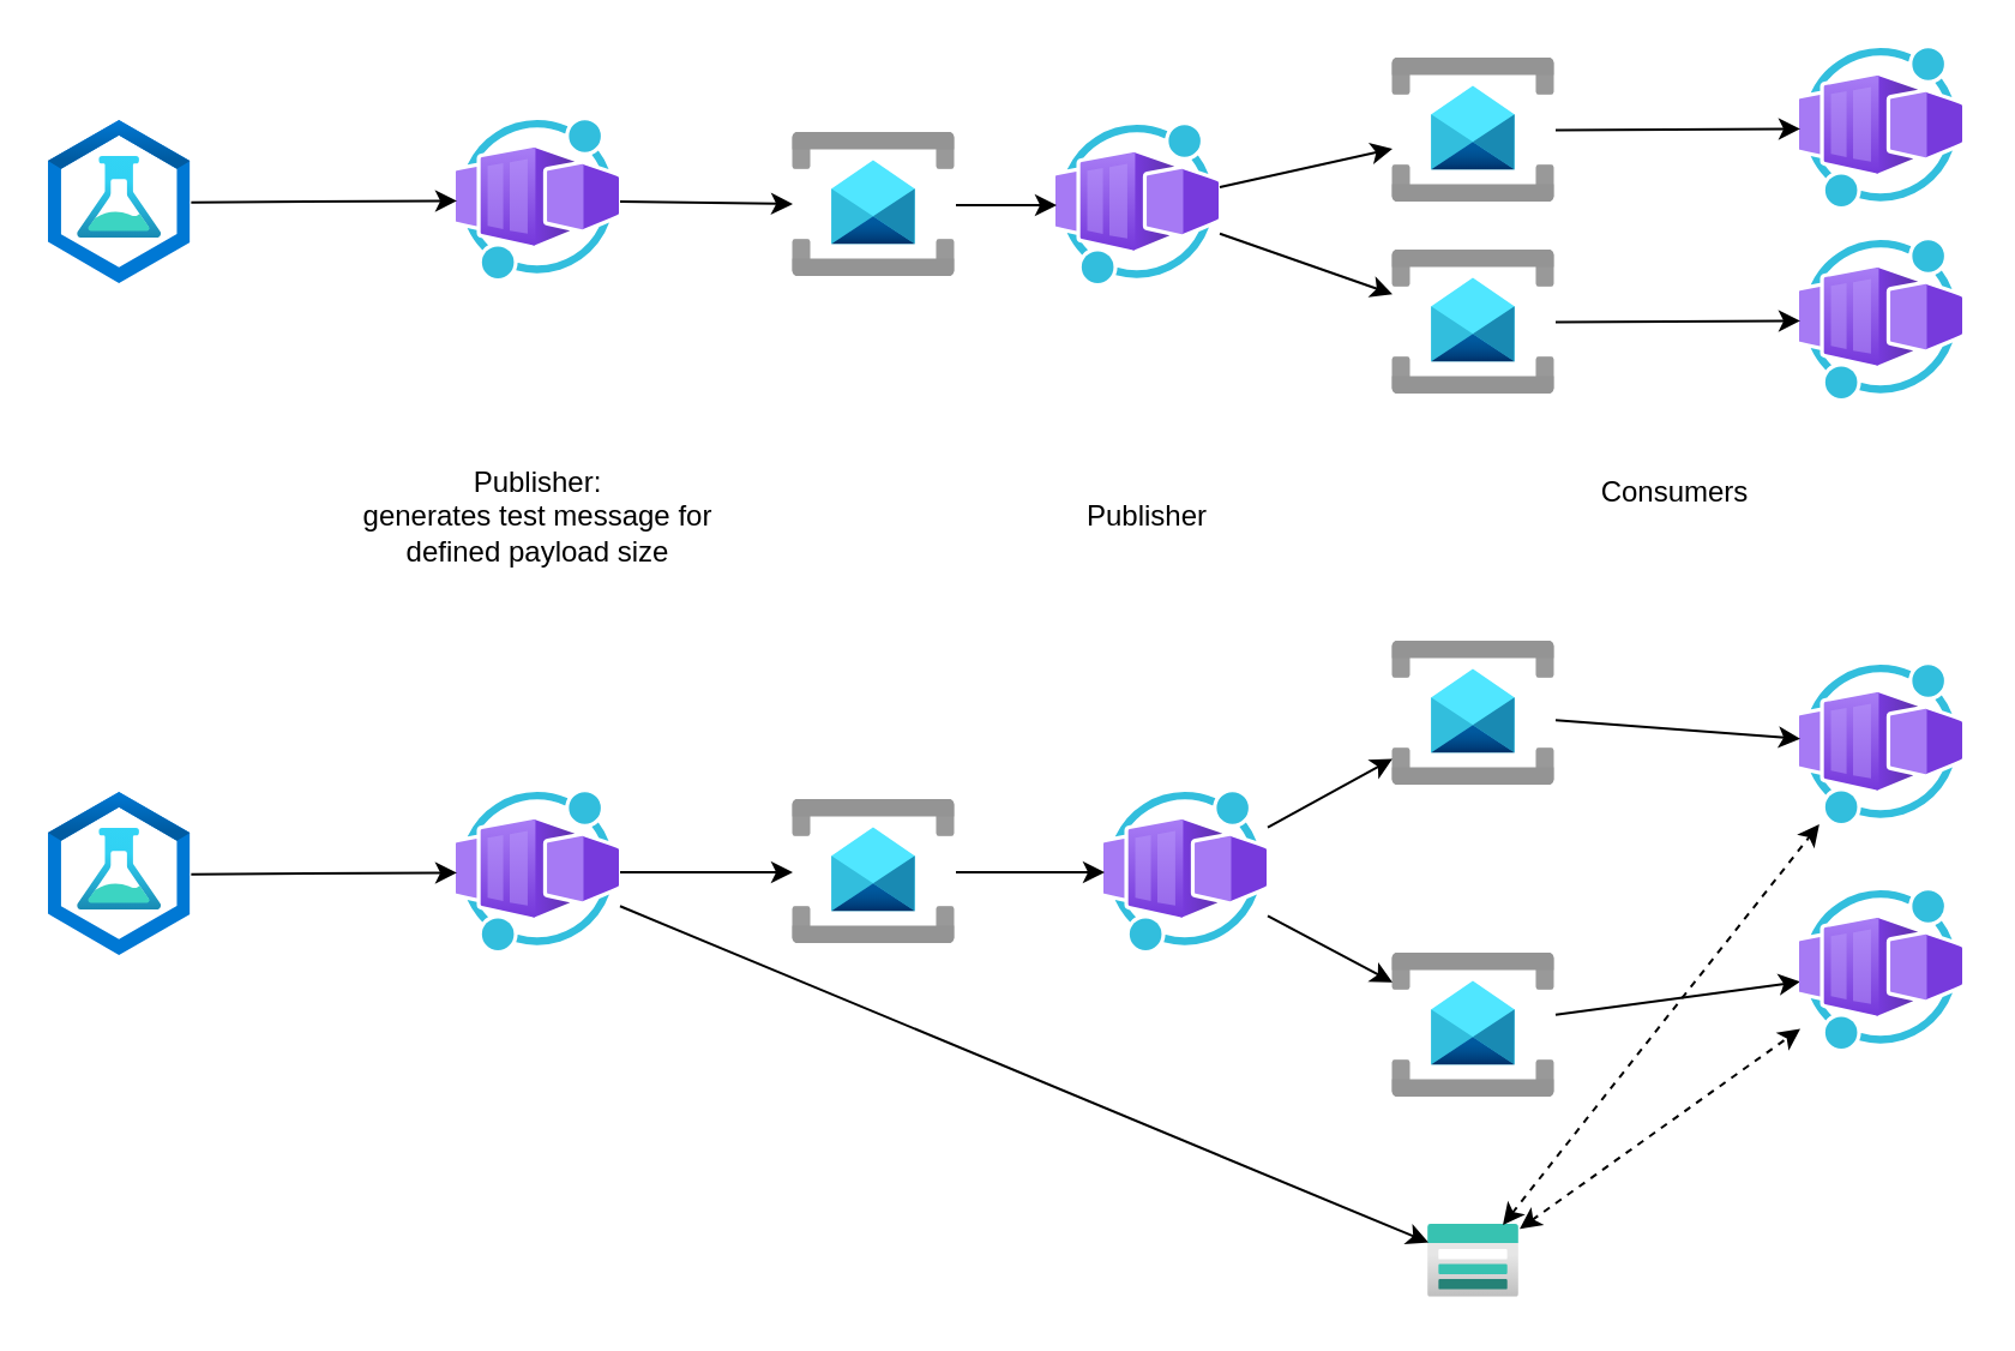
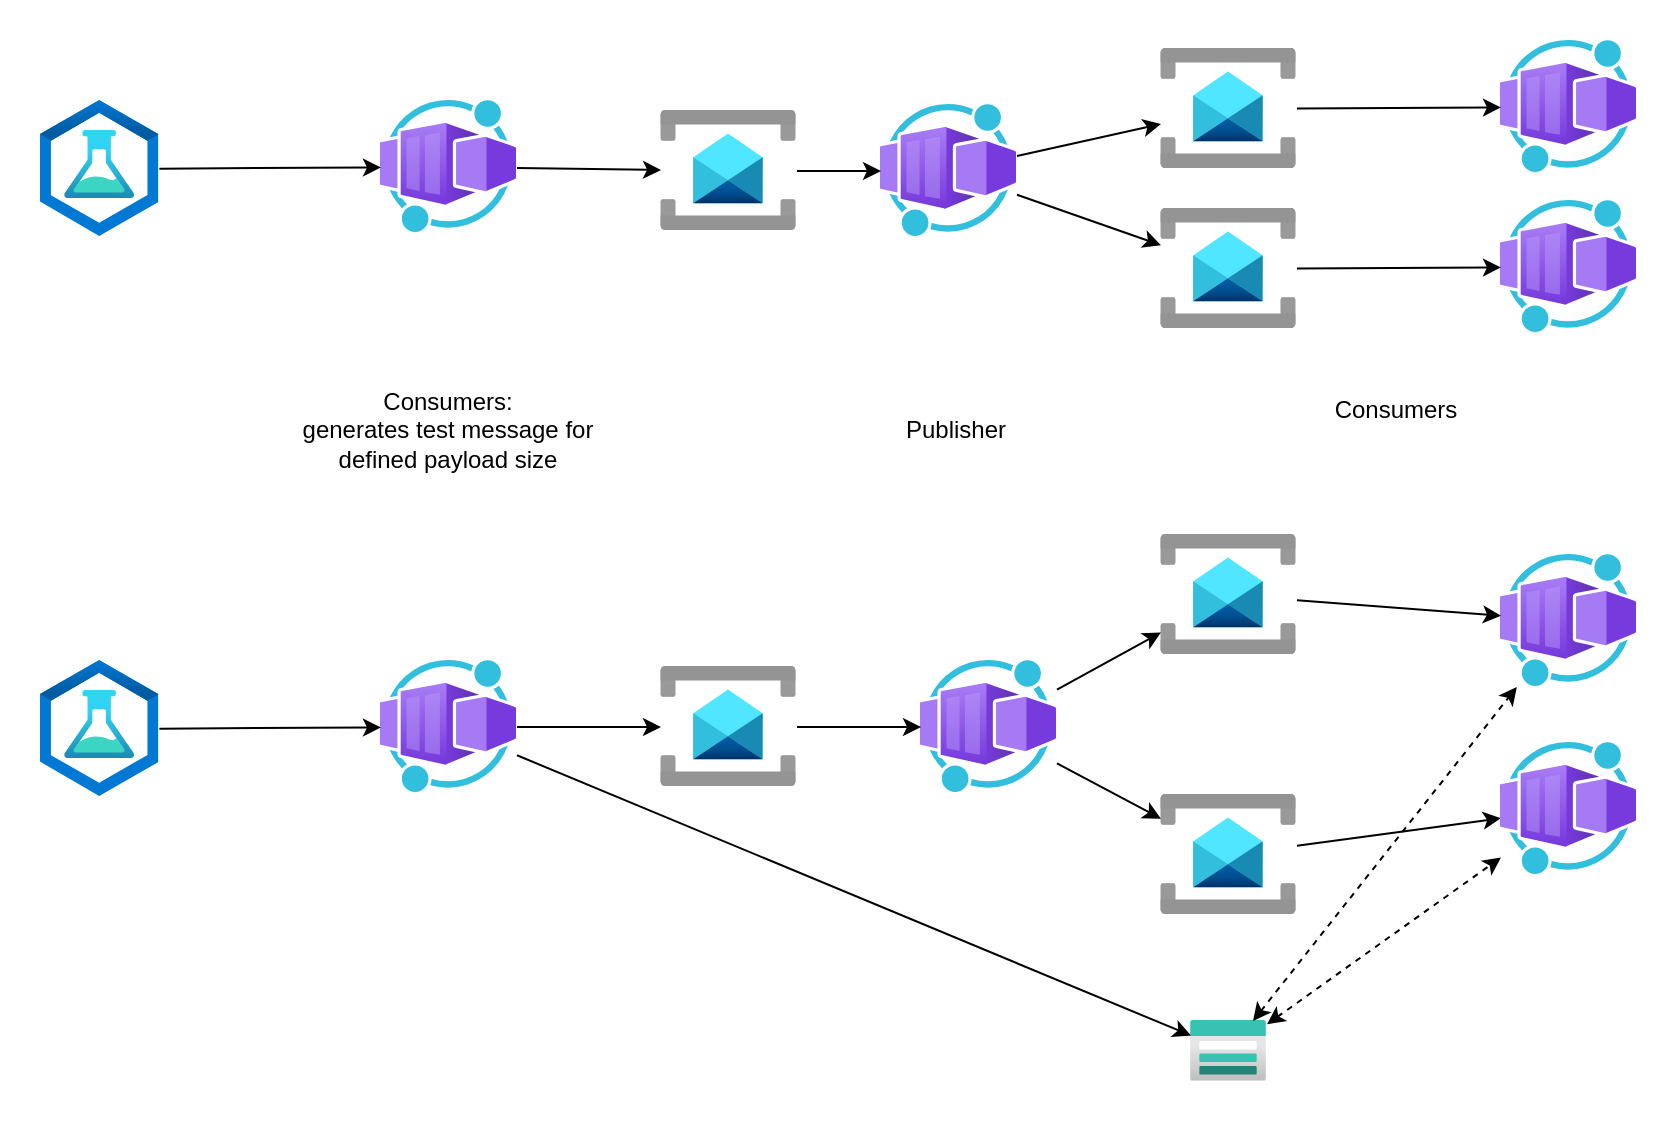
- <mxCell id="28" value="Publisher:&lt;br&gt;generates test message for defined payload size" style="text;strokeColor=none;align=center;fillColor=none;html=1;verticalAlign=middle;whiteSpace=wrap;rounded=0;" parent="1" vertex="1"><mxGeometry x="146" y="200" width="156" height="30" as="geometry" /></mxCell>
+ <mxCell id="28" value="Consumers:&lt;br&gt;generates test message for defined payload size" style="text;strokeColor=none;align=center;fillColor=none;html=1;verticalAlign=middle;whiteSpace=wrap;rounded=0;" parent="1" vertex="1"><mxGeometry x="146" y="200" width="156" height="30" as="geometry" /></mxCell>
